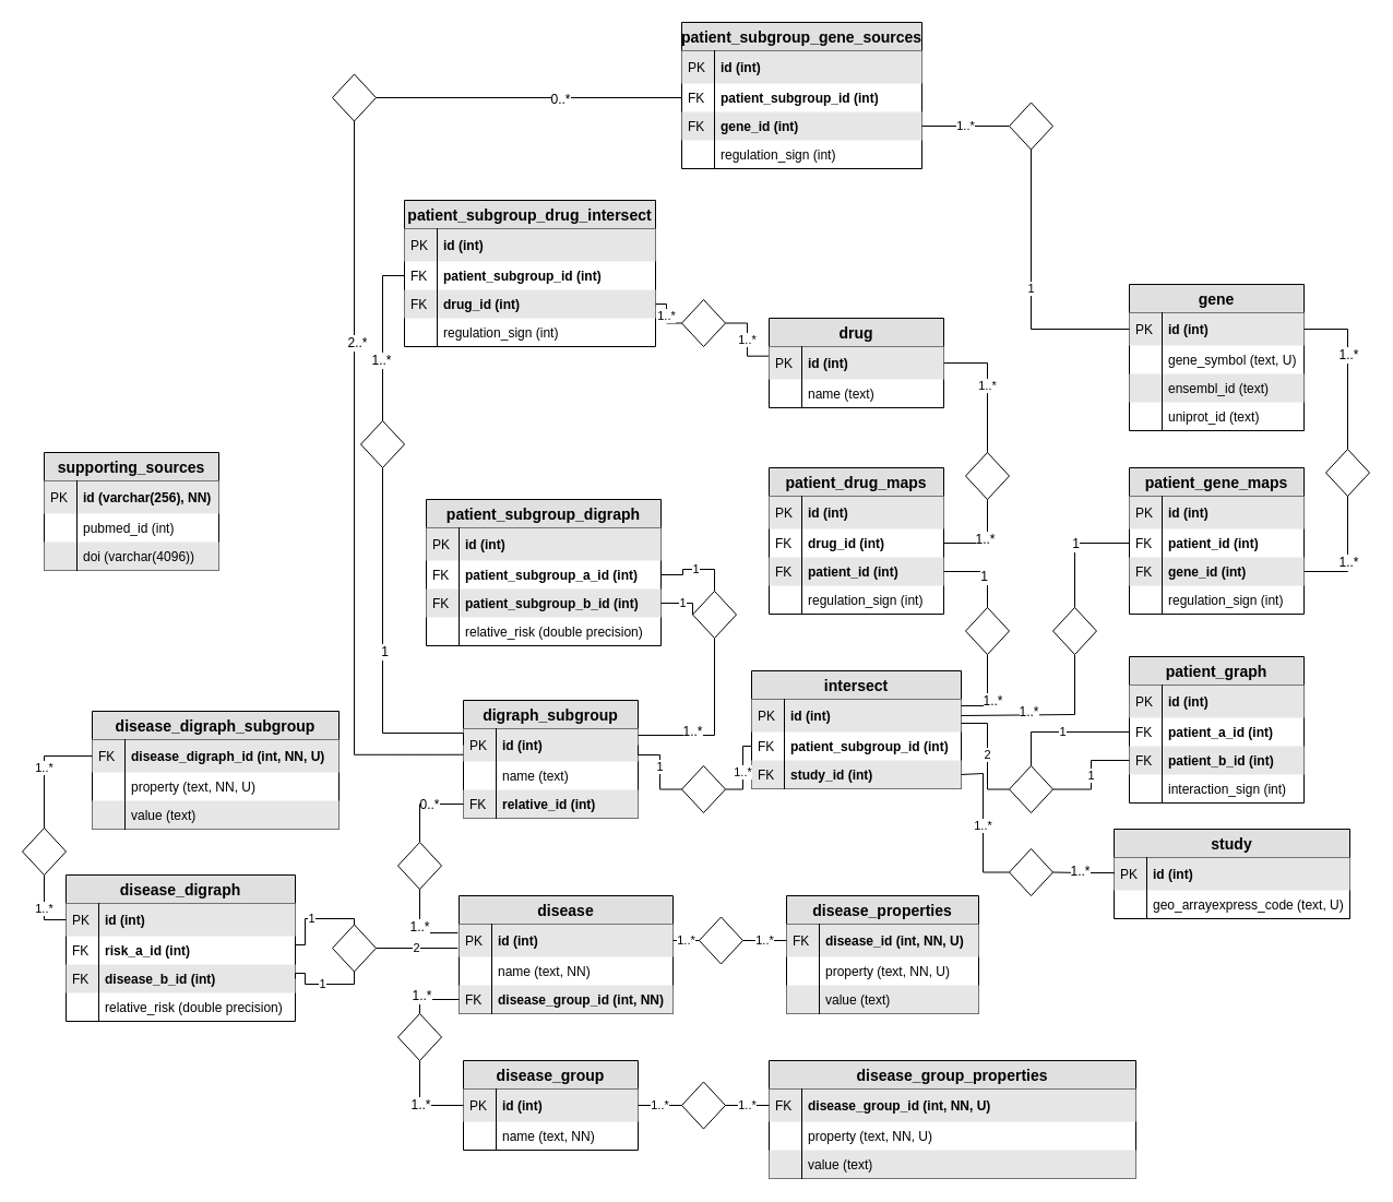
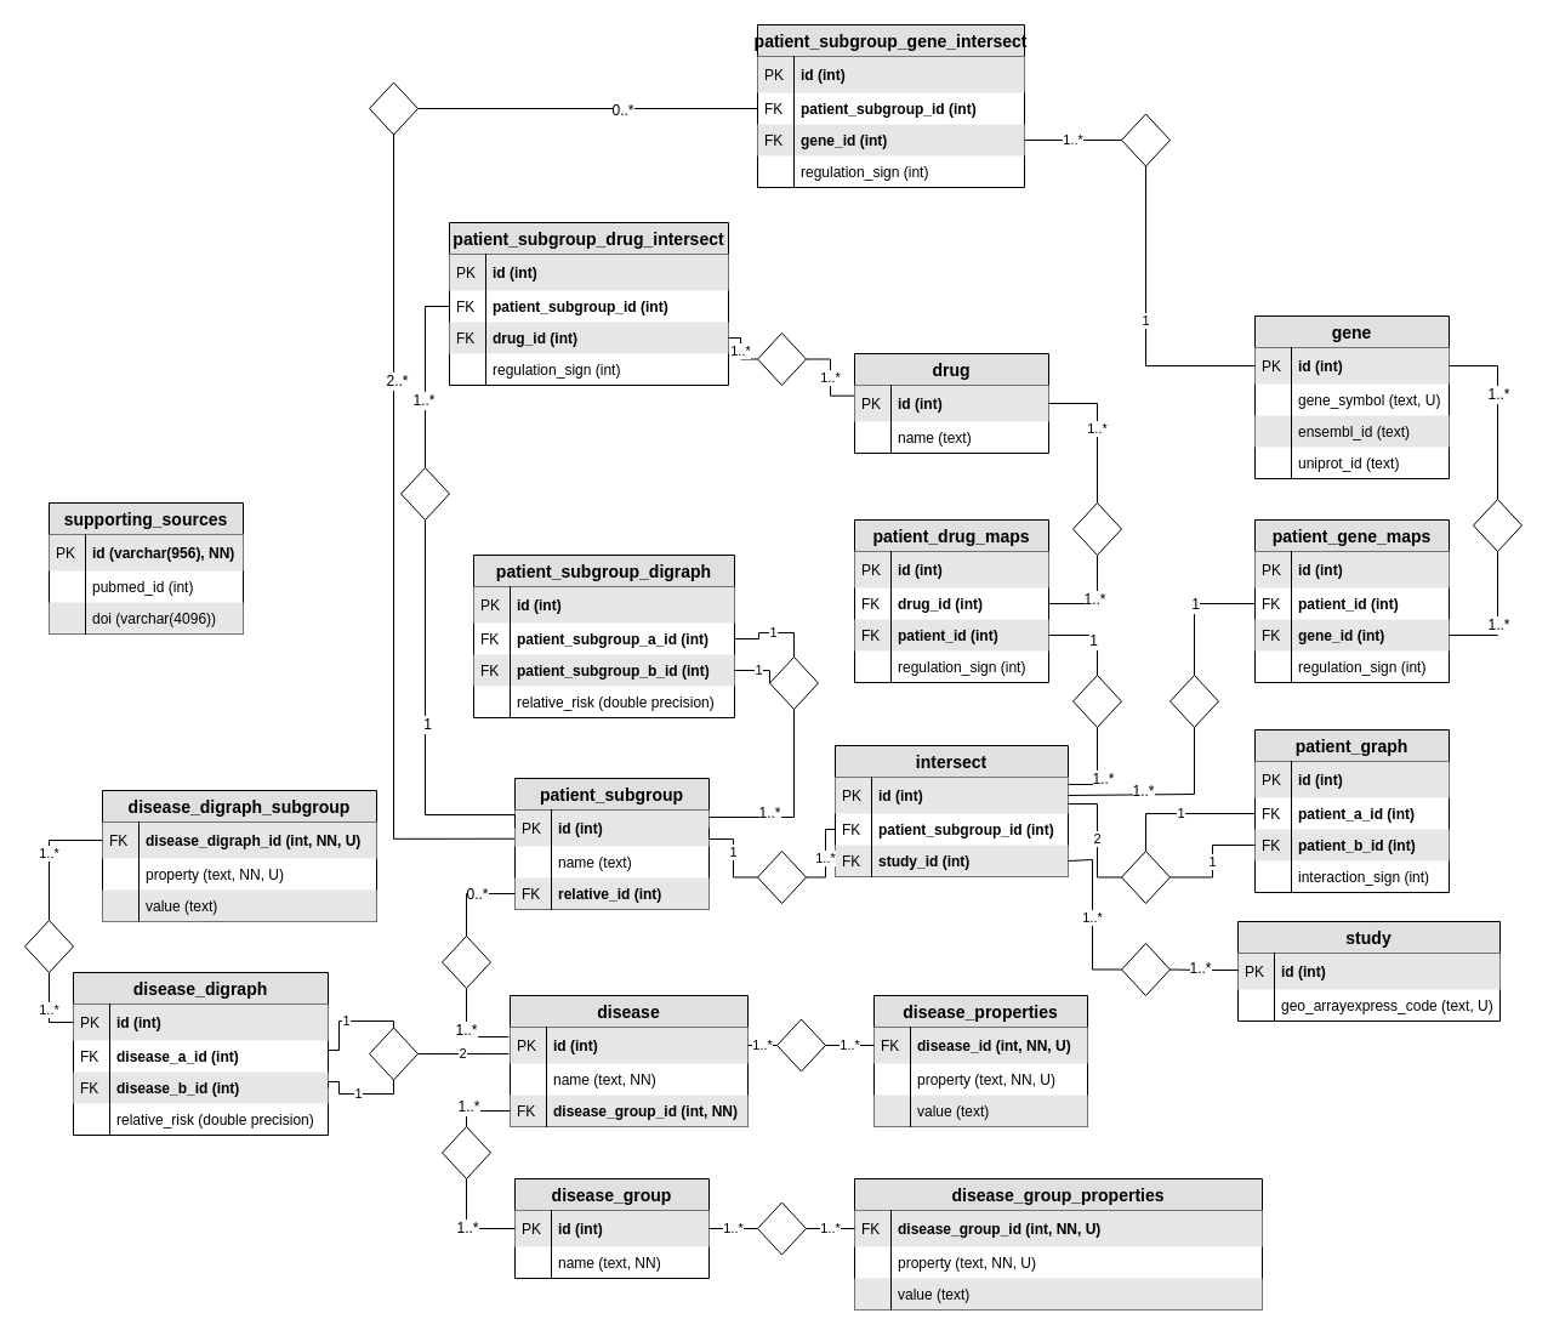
- <mxCell id="129" value="patient_subgroup_gene_sources" style="swimlane;fontStyle=1;childLayout=stackLayout;horizontal=1;startSize=26;fillColor=#e0e0e0;horizontalStack=0;resizeParent=1;resizeParentMax=0;resizeLast=0;collapsible=1;marginBottom=0;swimlaneFillColor=#ffffff;align=center;fontSize=14;" parent="1" vertex="1"><mxGeometry x="624" y="20" width="220" height="134" as="geometry" /></mxCell>
+ <mxCell id="129" value="patient_subgroup_gene_intersect" style="swimlane;fontStyle=1;childLayout=stackLayout;horizontal=1;startSize=26;fillColor=#e0e0e0;horizontalStack=0;resizeParent=1;resizeParentMax=0;resizeLast=0;collapsible=1;marginBottom=0;swimlaneFillColor=#ffffff;align=center;fontSize=14;" parent="1" vertex="1"><mxGeometry x="624" y="20" width="220" height="134" as="geometry" /></mxCell>
- <mxCell id="55" value="id (varchar(256), NN)" style="shape=partialRectangle;top=0;left=0;right=0;bottom=1;align=left;verticalAlign=middle;fillColor=#E6E6E6;spacingLeft=34;spacingRight=4;overflow=hidden;rotatable=0;points=[[0,0.5],[1,0.5]];portConstraint=eastwest;dropTarget=0;fontStyle=1;fontSize=12;strokeColor=none;" parent="54" vertex="1"><mxGeometry y="26" width="160" height="30" as="geometry" /></mxCell>
+ <mxCell id="55" value="id (varchar(956), NN)" style="shape=partialRectangle;top=0;left=0;right=0;bottom=1;align=left;verticalAlign=middle;fillColor=#E6E6E6;spacingLeft=34;spacingRight=4;overflow=hidden;rotatable=0;points=[[0,0.5],[1,0.5]];portConstraint=eastwest;dropTarget=0;fontStyle=1;fontSize=12;strokeColor=none;" parent="54" vertex="1"><mxGeometry y="26" width="160" height="30" as="geometry" /></mxCell>
- <mxCell id="28" value="digraph_subgroup" style="swimlane;fontStyle=1;childLayout=stackLayout;horizontal=1;startSize=26;fillColor=#e0e0e0;horizontalStack=0;resizeParent=1;resizeParentMax=0;resizeLast=0;collapsible=1;marginBottom=0;swimlaneFillColor=#ffffff;align=center;fontSize=14;" parent="1" vertex="1"><mxGeometry x="424" y="641" width="160" height="108" as="geometry" /></mxCell>
+ <mxCell id="28" value="patient_subgroup" style="swimlane;fontStyle=1;childLayout=stackLayout;horizontal=1;startSize=26;fillColor=#e0e0e0;horizontalStack=0;resizeParent=1;resizeParentMax=0;resizeLast=0;collapsible=1;marginBottom=0;swimlaneFillColor=#ffffff;align=center;fontSize=14;" parent="1" vertex="1"><mxGeometry x="424" y="641" width="160" height="108" as="geometry" /></mxCell>
- <mxCell id="98" value="risk_a_id (int)" style="shape=partialRectangle;top=0;left=0;right=0;bottom=0;align=left;verticalAlign=top;fillColor=none;spacingLeft=34;spacingRight=4;overflow=hidden;rotatable=0;points=[[0,0.5],[1,0.5]];portConstraint=eastwest;dropTarget=0;fontSize=12;fontStyle=1" parent="95" vertex="1"><mxGeometry y="56" width="210" height="26" as="geometry" /></mxCell>
+ <mxCell id="98" value="disease_a_id (int)" style="shape=partialRectangle;top=0;left=0;right=0;bottom=0;align=left;verticalAlign=top;fillColor=none;spacingLeft=34;spacingRight=4;overflow=hidden;rotatable=0;points=[[0,0.5],[1,0.5]];portConstraint=eastwest;dropTarget=0;fontSize=12;fontStyle=1" parent="95" vertex="1"><mxGeometry y="56" width="210" height="26" as="geometry" /></mxCell>
